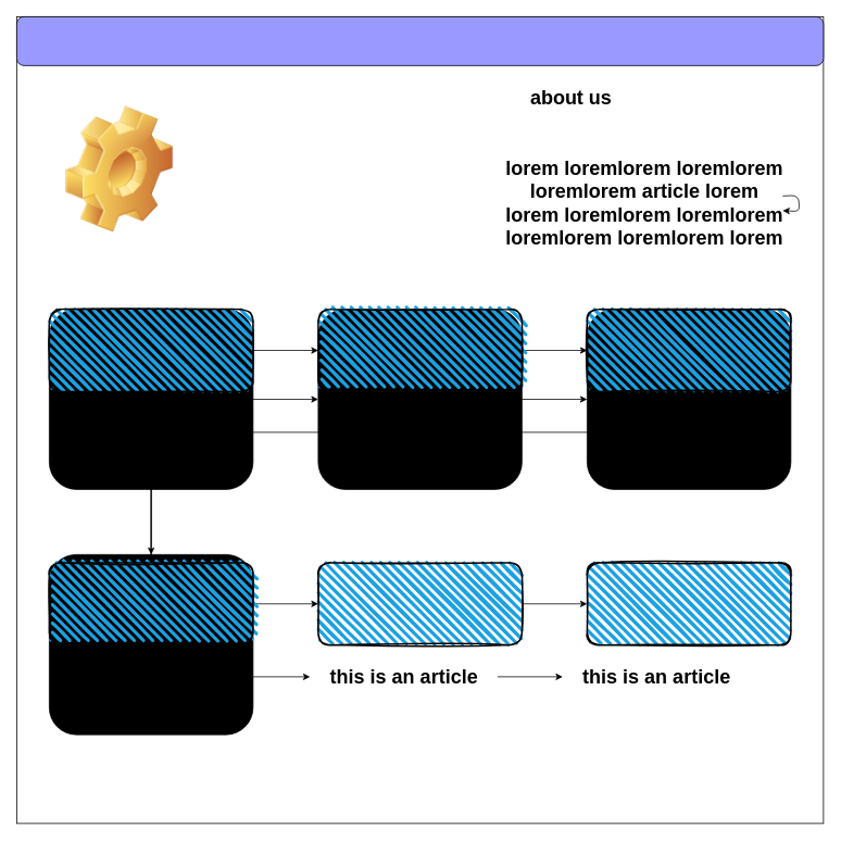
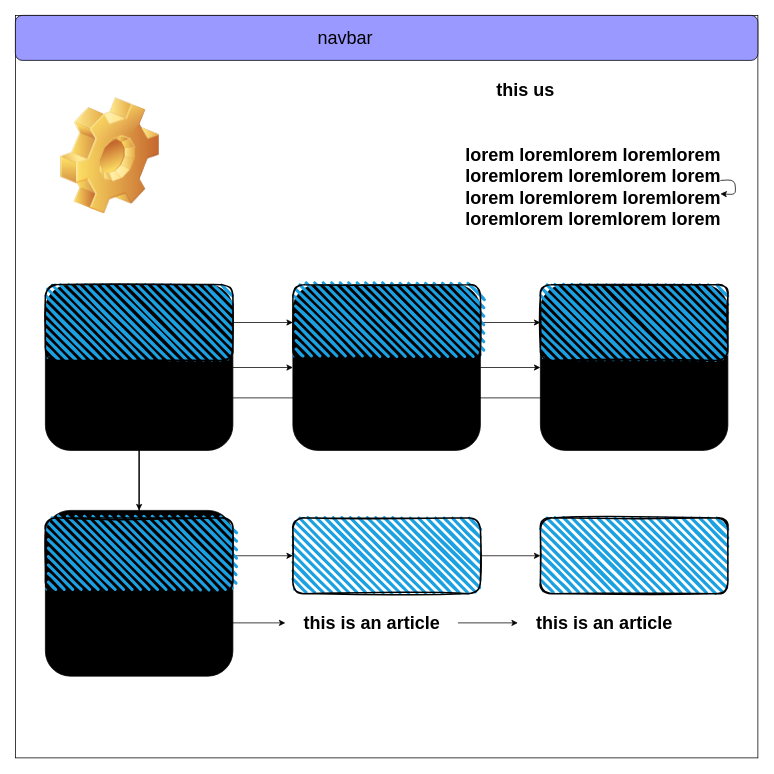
+ <mxCell id="4" value="&lt;font style=&quot;font-size: 24px;&quot;&gt;navbar&lt;br&gt;&lt;/font&gt;" style="text;html=1;strokeColor=none;fillColor=none;align=center;verticalAlign=middle;whiteSpace=wrap;rounded=0;" vertex="1" parent="1"><mxGeometry x="430" y="35" width="60" height="30" as="geometry" /></mxCell>
- <mxCell id="6" value="about us" style="text;strokeColor=none;fillColor=none;html=1;fontSize=24;fontStyle=1;verticalAlign=middle;align=center;" vertex="1" parent="1"><mxGeometry x="650" y="100" width="100" height="40" as="geometry" /></mxCell>
+ <mxCell id="6" value="this us" style="text;strokeColor=none;fillColor=none;html=1;fontSize=24;fontStyle=1;verticalAlign=middle;align=center;" vertex="1" parent="1"><mxGeometry x="650" y="100" width="100" height="40" as="geometry" /></mxCell>
- <mxCell id="7" value="lorem&lt;span style=&quot;&quot;&gt;&#09;&lt;/span&gt;loremlorem&lt;span style=&quot;&quot;&gt;&#09;&lt;/span&gt;loremlorem&lt;span style=&quot;&quot;&gt;&#09;&lt;br&gt;&lt;/span&gt;loremlorem&lt;span style=&quot;&quot;&gt;&#09;&lt;/span&gt;article&lt;span style=&quot;&quot;&gt;&#09;&lt;/span&gt;lorem&lt;br&gt;lorem&lt;span style=&quot;&quot;&gt;&#09;&lt;/span&gt;loremlorem&lt;span style=&quot;&quot;&gt;&#09;&lt;/span&gt;loremlorem&lt;span style=&quot;&quot;&gt;&#09;&lt;br&gt;&lt;/span&gt;loremlorem&lt;span style=&quot;&quot;&gt;&#09;&lt;/span&gt;lorem&lt;span style=&quot;&quot;&gt;lorem&lt;/span&gt;&lt;span style=&quot;&quot;&gt;&#09;&lt;/span&gt;&lt;span style=&quot;&quot;&gt;lorem&lt;/span&gt;" style="text;strokeColor=none;fillColor=none;html=1;fontSize=24;fontStyle=1;verticalAlign=middle;align=center;" vertex="1" parent="1"><mxGeometry x="620" y="149" width="340" height="200" as="geometry" /></mxCell>
+ <mxCell id="7" value="lorem&lt;span style=&quot;&quot;&gt;&#09;&lt;/span&gt;loremlorem&lt;span style=&quot;&quot;&gt;&#09;&lt;/span&gt;loremlorem&lt;span style=&quot;&quot;&gt;&#09;&lt;br&gt;&lt;/span&gt;loremlorem&lt;span style=&quot;&quot;&gt;&#09;&lt;/span&gt;loremlorem&lt;span style=&quot;&quot;&gt;&#09;&lt;/span&gt;lorem&lt;br&gt;lorem&lt;span style=&quot;&quot;&gt;&#09;&lt;/span&gt;loremlorem&lt;span style=&quot;&quot;&gt;&#09;&lt;/span&gt;loremlorem&lt;span style=&quot;&quot;&gt;&#09;&lt;br&gt;&lt;/span&gt;loremlorem&lt;span style=&quot;&quot;&gt;&#09;&lt;/span&gt;lorem&lt;span style=&quot;&quot;&gt;lorem&lt;/span&gt;&lt;span style=&quot;&quot;&gt;&#09;&lt;/span&gt;&lt;span style=&quot;&quot;&gt;lorem&lt;/span&gt;" style="text;strokeColor=none;fillColor=none;html=1;fontSize=24;fontStyle=1;verticalAlign=middle;align=center;" vertex="1" parent="1"><mxGeometry x="620" y="149" width="340" height="200" as="geometry" /></mxCell>
